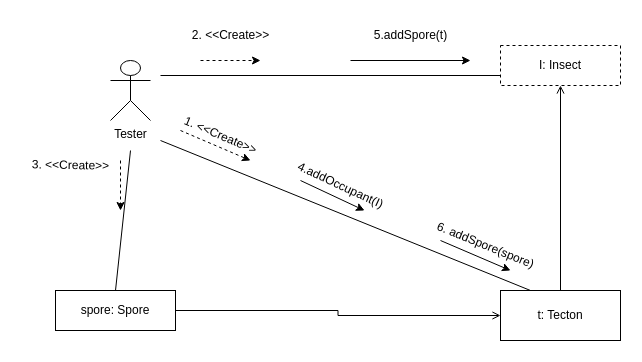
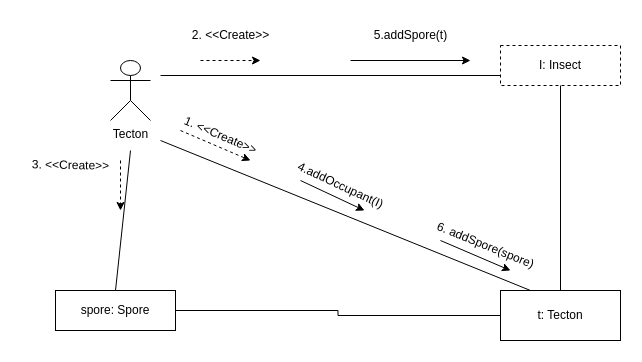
- <mxCell id="10" value="" style="endArrow=open;html=1;rounded=0;entryX=0.5;entryY=1;entryDx=0;entryDy=0;exitX=0.5;exitY=0;exitDx=0;exitDy=0;" parent="1" source="2" target="6" edge="1"><mxGeometry width="50" height="50" relative="1" as="geometry"><mxPoint x="160" y="140" as="sourcePoint" /><mxPoint x="210" y="90" as="targetPoint" /></mxGeometry></mxCell>
+ <mxCell id="10" value="" style="endArrow=none;html=1;rounded=0;entryX=0.5;entryY=1;entryDx=0;entryDy=0;exitX=0.5;exitY=0;exitDx=0;exitDy=0;" parent="1" source="2" target="6" edge="1"><mxGeometry width="50" height="50" relative="1" as="geometry"><mxPoint x="160" y="140" as="sourcePoint" /><mxPoint x="210" y="90" as="targetPoint" /></mxGeometry></mxCell>
- <mxCell id="15" value="Tester" style="shape=umlActor;verticalLabelPosition=bottom;verticalAlign=top;html=1;" parent="1" vertex="1"><mxGeometry x="110" y="60" width="40" height="60" as="geometry" /></mxCell>
+ <mxCell id="15" value="Tecton" style="shape=umlActor;verticalLabelPosition=bottom;verticalAlign=top;html=1;" parent="1" vertex="1"><mxGeometry x="110" y="60" width="40" height="60" as="geometry" /></mxCell>
- <mxCell id="16" style="edgeStyle=orthogonalEdgeStyle;rounded=0;orthogonalLoop=1;jettySize=auto;html=1;exitX=1;exitY=0.5;exitDx=0;exitDy=0;entryX=0;entryY=0.5;entryDx=0;entryDy=0;endArrow=open;startFill=0;" parent="1" source="17" target="2" edge="1"><mxGeometry relative="1" as="geometry" /></mxCell>
+ <mxCell id="16" style="edgeStyle=orthogonalEdgeStyle;rounded=0;orthogonalLoop=1;jettySize=auto;html=1;exitX=1;exitY=0.5;exitDx=0;exitDy=0;entryX=0;entryY=0.5;entryDx=0;entryDy=0;endArrow=none;startFill=0;" parent="1" source="17" target="2" edge="1"><mxGeometry relative="1" as="geometry" /></mxCell>
